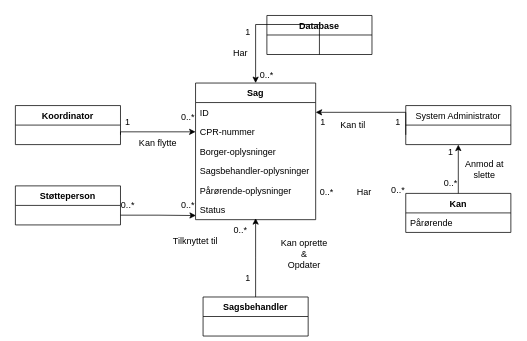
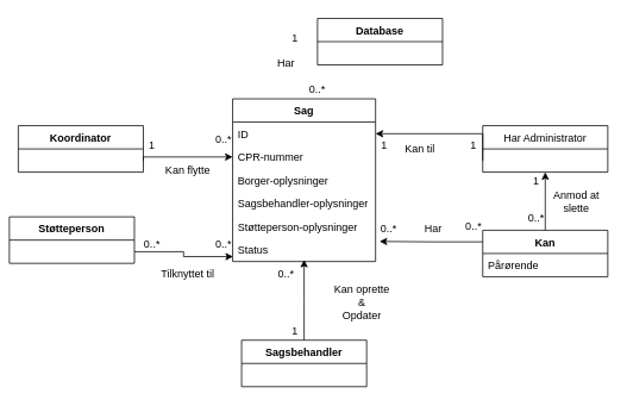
- <mxCell id="2" style="edgeStyle=orthogonalEdgeStyle;rounded=0;orthogonalLoop=1;jettySize=auto;html=1;exitX=0.5;exitY=1;exitDx=0;exitDy=0;entryX=0.5;entryY=0;entryDx=0;entryDy=0;" edge="1" parent="1" source="3" target="4"><mxGeometry relative="1" as="geometry"><Array as="points"><mxPoint x="340" y="32" /></Array></mxGeometry></mxCell>
- <mxCell id="22" value="System Administrator" style="swimlane;fontStyle=0;childLayout=stackLayout;horizontal=1;startSize=26;fillColor=none;horizontalStack=0;resizeParent=1;resizeParentMax=0;resizeLast=0;collapsible=1;marginBottom=0;" vertex="1" parent="1"><mxGeometry x="540" y="140" width="140" height="52" as="geometry" /></mxCell>
+ <mxCell id="22" value="Har Administrator" style="swimlane;fontStyle=0;childLayout=stackLayout;horizontal=1;startSize=26;fillColor=none;horizontalStack=0;resizeParent=1;resizeParentMax=0;resizeLast=0;collapsible=1;marginBottom=0;" vertex="1" parent="1"><mxGeometry x="540" y="140" width="140" height="52" as="geometry" /></mxCell>
- <mxCell id="9" value="Pårørende-oplysninger" style="text;strokeColor=none;fillColor=none;align=left;verticalAlign=top;spacingLeft=4;spacingRight=4;overflow=hidden;rotatable=0;points=[[0,0.5],[1,0.5]];portConstraint=eastwest;" vertex="1" parent="4"><mxGeometry y="130" width="160" height="26" as="geometry" /></mxCell>
+ <mxCell id="9" value="Støtteperson-oplysninger" style="text;strokeColor=none;fillColor=none;align=left;verticalAlign=top;spacingLeft=4;spacingRight=4;overflow=hidden;rotatable=0;points=[[0,0.5],[1,0.5]];portConstraint=eastwest;" vertex="1" parent="4"><mxGeometry y="130" width="160" height="26" as="geometry" /></mxCell>
+ <mxCell id="18" style="edgeStyle=orthogonalEdgeStyle;rounded=0;orthogonalLoop=1;jettySize=auto;html=1;exitX=0;exitY=0.25;exitDx=0;exitDy=0;entryX=1.028;entryY=0.135;entryDx=0;entryDy=0;entryPerimeter=0;" edge="1" parent="1" source="19" target="10"><mxGeometry relative="1" as="geometry" /></mxCell>
- <mxCell id="16" value="Støtteperson" style="swimlane;fontStyle=1;childLayout=stackLayout;horizontal=1;startSize=26;fillColor=none;horizontalStack=0;resizeParent=1;resizeParentMax=0;resizeLast=0;collapsible=1;marginBottom=0;" vertex="1" parent="1"><mxGeometry x="20" y="247" width="140" height="52" as="geometry" /></mxCell>
+ <mxCell id="16" value="Støtteperson" style="swimlane;fontStyle=1;childLayout=stackLayout;horizontal=1;startSize=26;fillColor=none;horizontalStack=0;resizeParent=1;resizeParentMax=0;resizeLast=0;collapsible=1;marginBottom=0;" vertex="1" parent="1"><mxGeometry x="10" y="242" width="140" height="52" as="geometry" /></mxCell>
- <mxCell id="33" value="Tilknyttet til" style="text;html=1;strokeColor=none;fillColor=none;align=center;verticalAlign=middle;whiteSpace=wrap;rounded=0;" vertex="1" parent="1"><mxGeometry x="225" y="311" width="70" height="20" as="geometry" /></mxCell>
+ <mxCell id="33" value="Tilknyttet til" style="text;html=1;strokeColor=none;fillColor=none;align=center;verticalAlign=middle;whiteSpace=wrap;rounded=0;" vertex="1" parent="1"><mxGeometry x="175" y="296" width="70" height="20" as="geometry" /></mxCell>
- <mxCell id="14" value="Sagsbehandler" style="swimlane;fontStyle=1;childLayout=stackLayout;horizontal=1;startSize=26;fillColor=none;horizontalStack=0;resizeParent=1;resizeParentMax=0;resizeLast=0;collapsible=1;marginBottom=0;" vertex="1" parent="1"><mxGeometry x="270" y="395" width="140" height="52" as="geometry" /></mxCell>
+ <mxCell id="14" value="Sagsbehandler" style="swimlane;fontStyle=1;childLayout=stackLayout;horizontal=1;startSize=26;fillColor=none;horizontalStack=0;resizeParent=1;resizeParentMax=0;resizeLast=0;collapsible=1;marginBottom=0;" vertex="1" parent="1"><mxGeometry x="270" y="380" width="140" height="52" as="geometry" /></mxCell>
